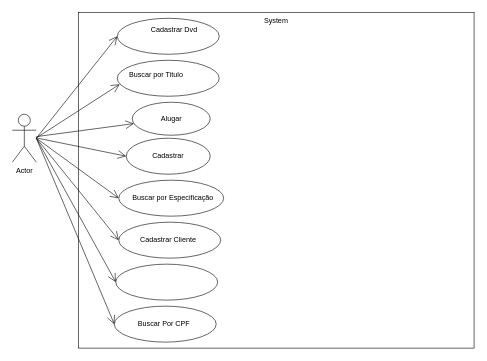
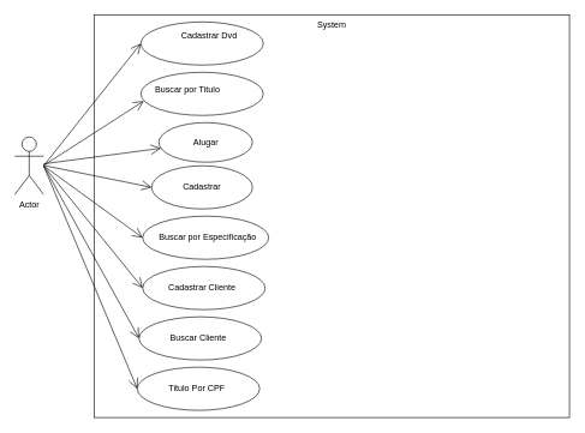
+ <mxCell id="25" value="Buscar Cliente" style="text;html=1;strokeColor=none;fillColor=none;align=center;verticalAlign=middle;whiteSpace=wrap;rounded=0;" vertex="1" parent="1"><mxGeometry x="215" y="455" width="120" height="30" as="geometry" /></mxCell>
- <mxCell id="27" value="Buscar Por CPF" style="text;html=1;strokeColor=none;fillColor=none;align=center;verticalAlign=middle;whiteSpace=wrap;rounded=0;" vertex="1" parent="1"><mxGeometry x="212.5" y="525" width="120" height="30" as="geometry" /></mxCell>
+ <mxCell id="27" value="Titulo Por CPF" style="text;html=1;strokeColor=none;fillColor=none;align=center;verticalAlign=middle;whiteSpace=wrap;rounded=0;" vertex="1" parent="1"><mxGeometry x="212.5" y="525" width="120" height="30" as="geometry" /></mxCell>
